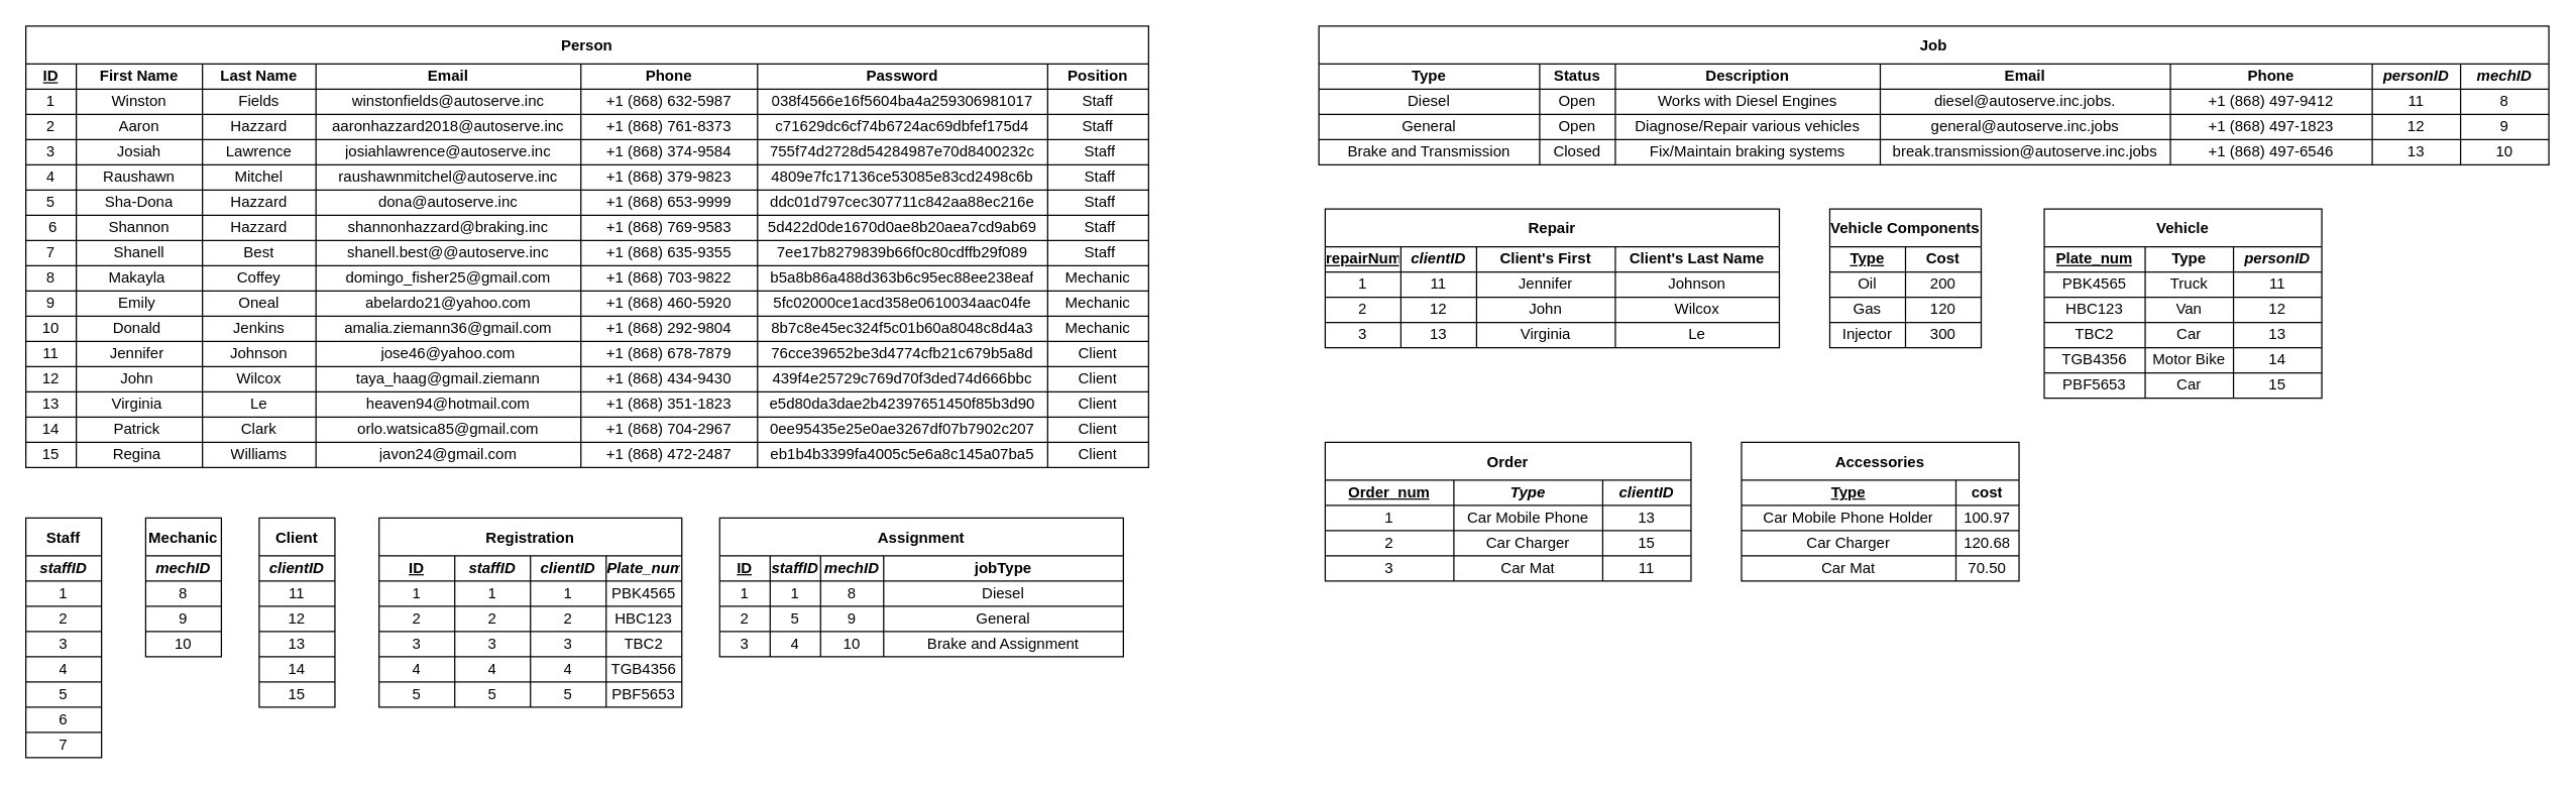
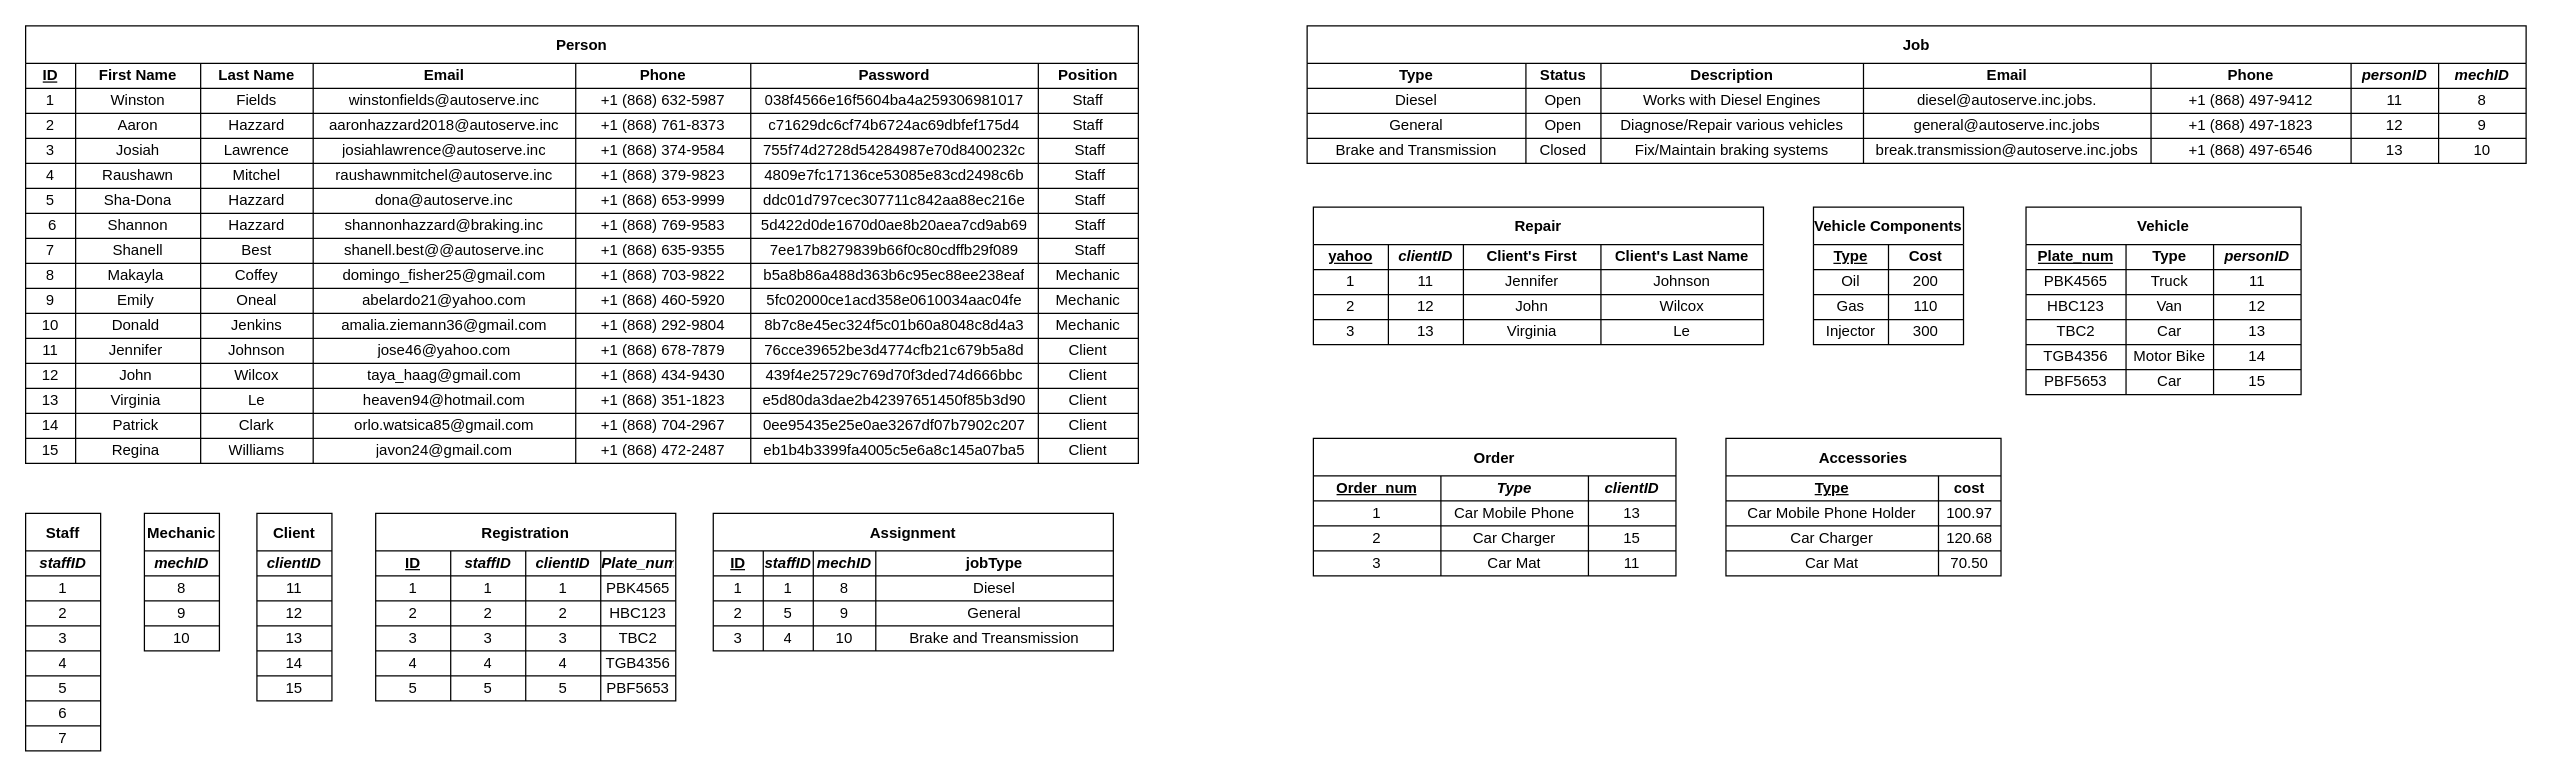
- <mxCell id="218" value="repairNum" style="shape=partialRectangle;html=1;whiteSpace=wrap;connectable=0;fillColor=none;top=0;left=0;bottom=0;right=0;overflow=hidden;fontStyle=5" parent="217" vertex="1"><mxGeometry width="60" height="20" as="geometry"><mxRectangle width="60" height="20" as="alternateBounds" /></mxGeometry></mxCell>
+ <mxCell id="218" value="yahoo" style="shape=partialRectangle;html=1;whiteSpace=wrap;connectable=0;fillColor=none;top=0;left=0;bottom=0;right=0;overflow=hidden;fontStyle=5" parent="217" vertex="1"><mxGeometry width="60" height="20" as="geometry"><mxRectangle width="60" height="20" as="alternateBounds" /></mxGeometry></mxCell>
- <mxCell id="246" value="120" style="shape=partialRectangle;html=1;whiteSpace=wrap;connectable=0;fillColor=none;top=0;left=0;bottom=0;right=0;overflow=hidden;" parent="244" vertex="1"><mxGeometry x="60" width="60" height="20" as="geometry"><mxRectangle width="60" height="20" as="alternateBounds" /></mxGeometry></mxCell>
+ <mxCell id="246" value="110" style="shape=partialRectangle;html=1;whiteSpace=wrap;connectable=0;fillColor=none;top=0;left=0;bottom=0;right=0;overflow=hidden;" parent="244" vertex="1"><mxGeometry x="60" width="60" height="20" as="geometry"><mxRectangle width="60" height="20" as="alternateBounds" /></mxGeometry></mxCell>
- <mxCell id="103" value="taya_haag@gmail.ziemann" style="shape=partialRectangle;html=1;whiteSpace=wrap;connectable=0;fillColor=none;top=0;left=0;bottom=0;right=0;overflow=hidden;" parent="99" vertex="1"><mxGeometry x="230" width="210" height="20" as="geometry"><mxRectangle width="210" height="20" as="alternateBounds" /></mxGeometry></mxCell>
+ <mxCell id="103" value="taya_haag@gmail.com" style="shape=partialRectangle;html=1;whiteSpace=wrap;connectable=0;fillColor=none;top=0;left=0;bottom=0;right=0;overflow=hidden;" parent="99" vertex="1"><mxGeometry x="230" width="210" height="20" as="geometry"><mxRectangle width="210" height="20" as="alternateBounds" /></mxGeometry></mxCell>
- <mxCell id="182" value="Brake and Assignment" style="shape=partialRectangle;html=1;whiteSpace=wrap;connectable=0;fillColor=none;top=0;left=0;bottom=0;right=0;overflow=hidden;" parent="178" vertex="1"><mxGeometry x="130" width="190" height="20" as="geometry"><mxRectangle width="190" height="20" as="alternateBounds" /></mxGeometry></mxCell>
+ <mxCell id="182" value="Brake and Treansmission" style="shape=partialRectangle;html=1;whiteSpace=wrap;connectable=0;fillColor=none;top=0;left=0;bottom=0;right=0;overflow=hidden;" parent="178" vertex="1"><mxGeometry x="130" width="190" height="20" as="geometry"><mxRectangle width="190" height="20" as="alternateBounds" /></mxGeometry></mxCell>
